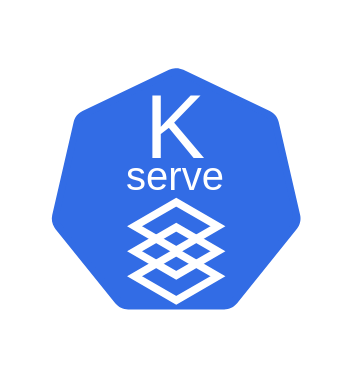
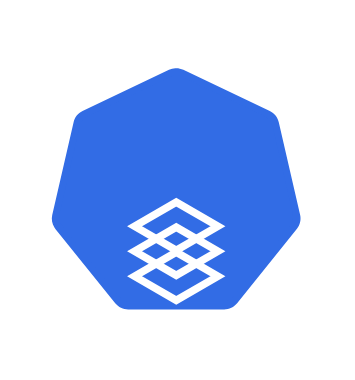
- <mxCell id="4" value="&lt;span style=&quot;font-size: 36px&quot;&gt;&lt;font color=&quot;#ffffff&quot;&gt;K&lt;/font&gt;&lt;/span&gt;" style="text;html=1;strokeColor=none;fillColor=none;align=center;verticalAlign=middle;whiteSpace=wrap;rounded=0;" vertex="1" parent="1"><mxGeometry x="50" y="40" width="40" height="20" as="geometry" /></mxCell>
- <mxCell id="5" value="&lt;font style=&quot;font-size: 16px&quot; color=&quot;#ffffff&quot;&gt;serve&lt;/font&gt;" style="text;html=1;strokeColor=none;fillColor=none;align=center;verticalAlign=middle;whiteSpace=wrap;rounded=0;" vertex="1" parent="1"><mxGeometry x="50" y="60" width="40" height="20" as="geometry" /></mxCell>
